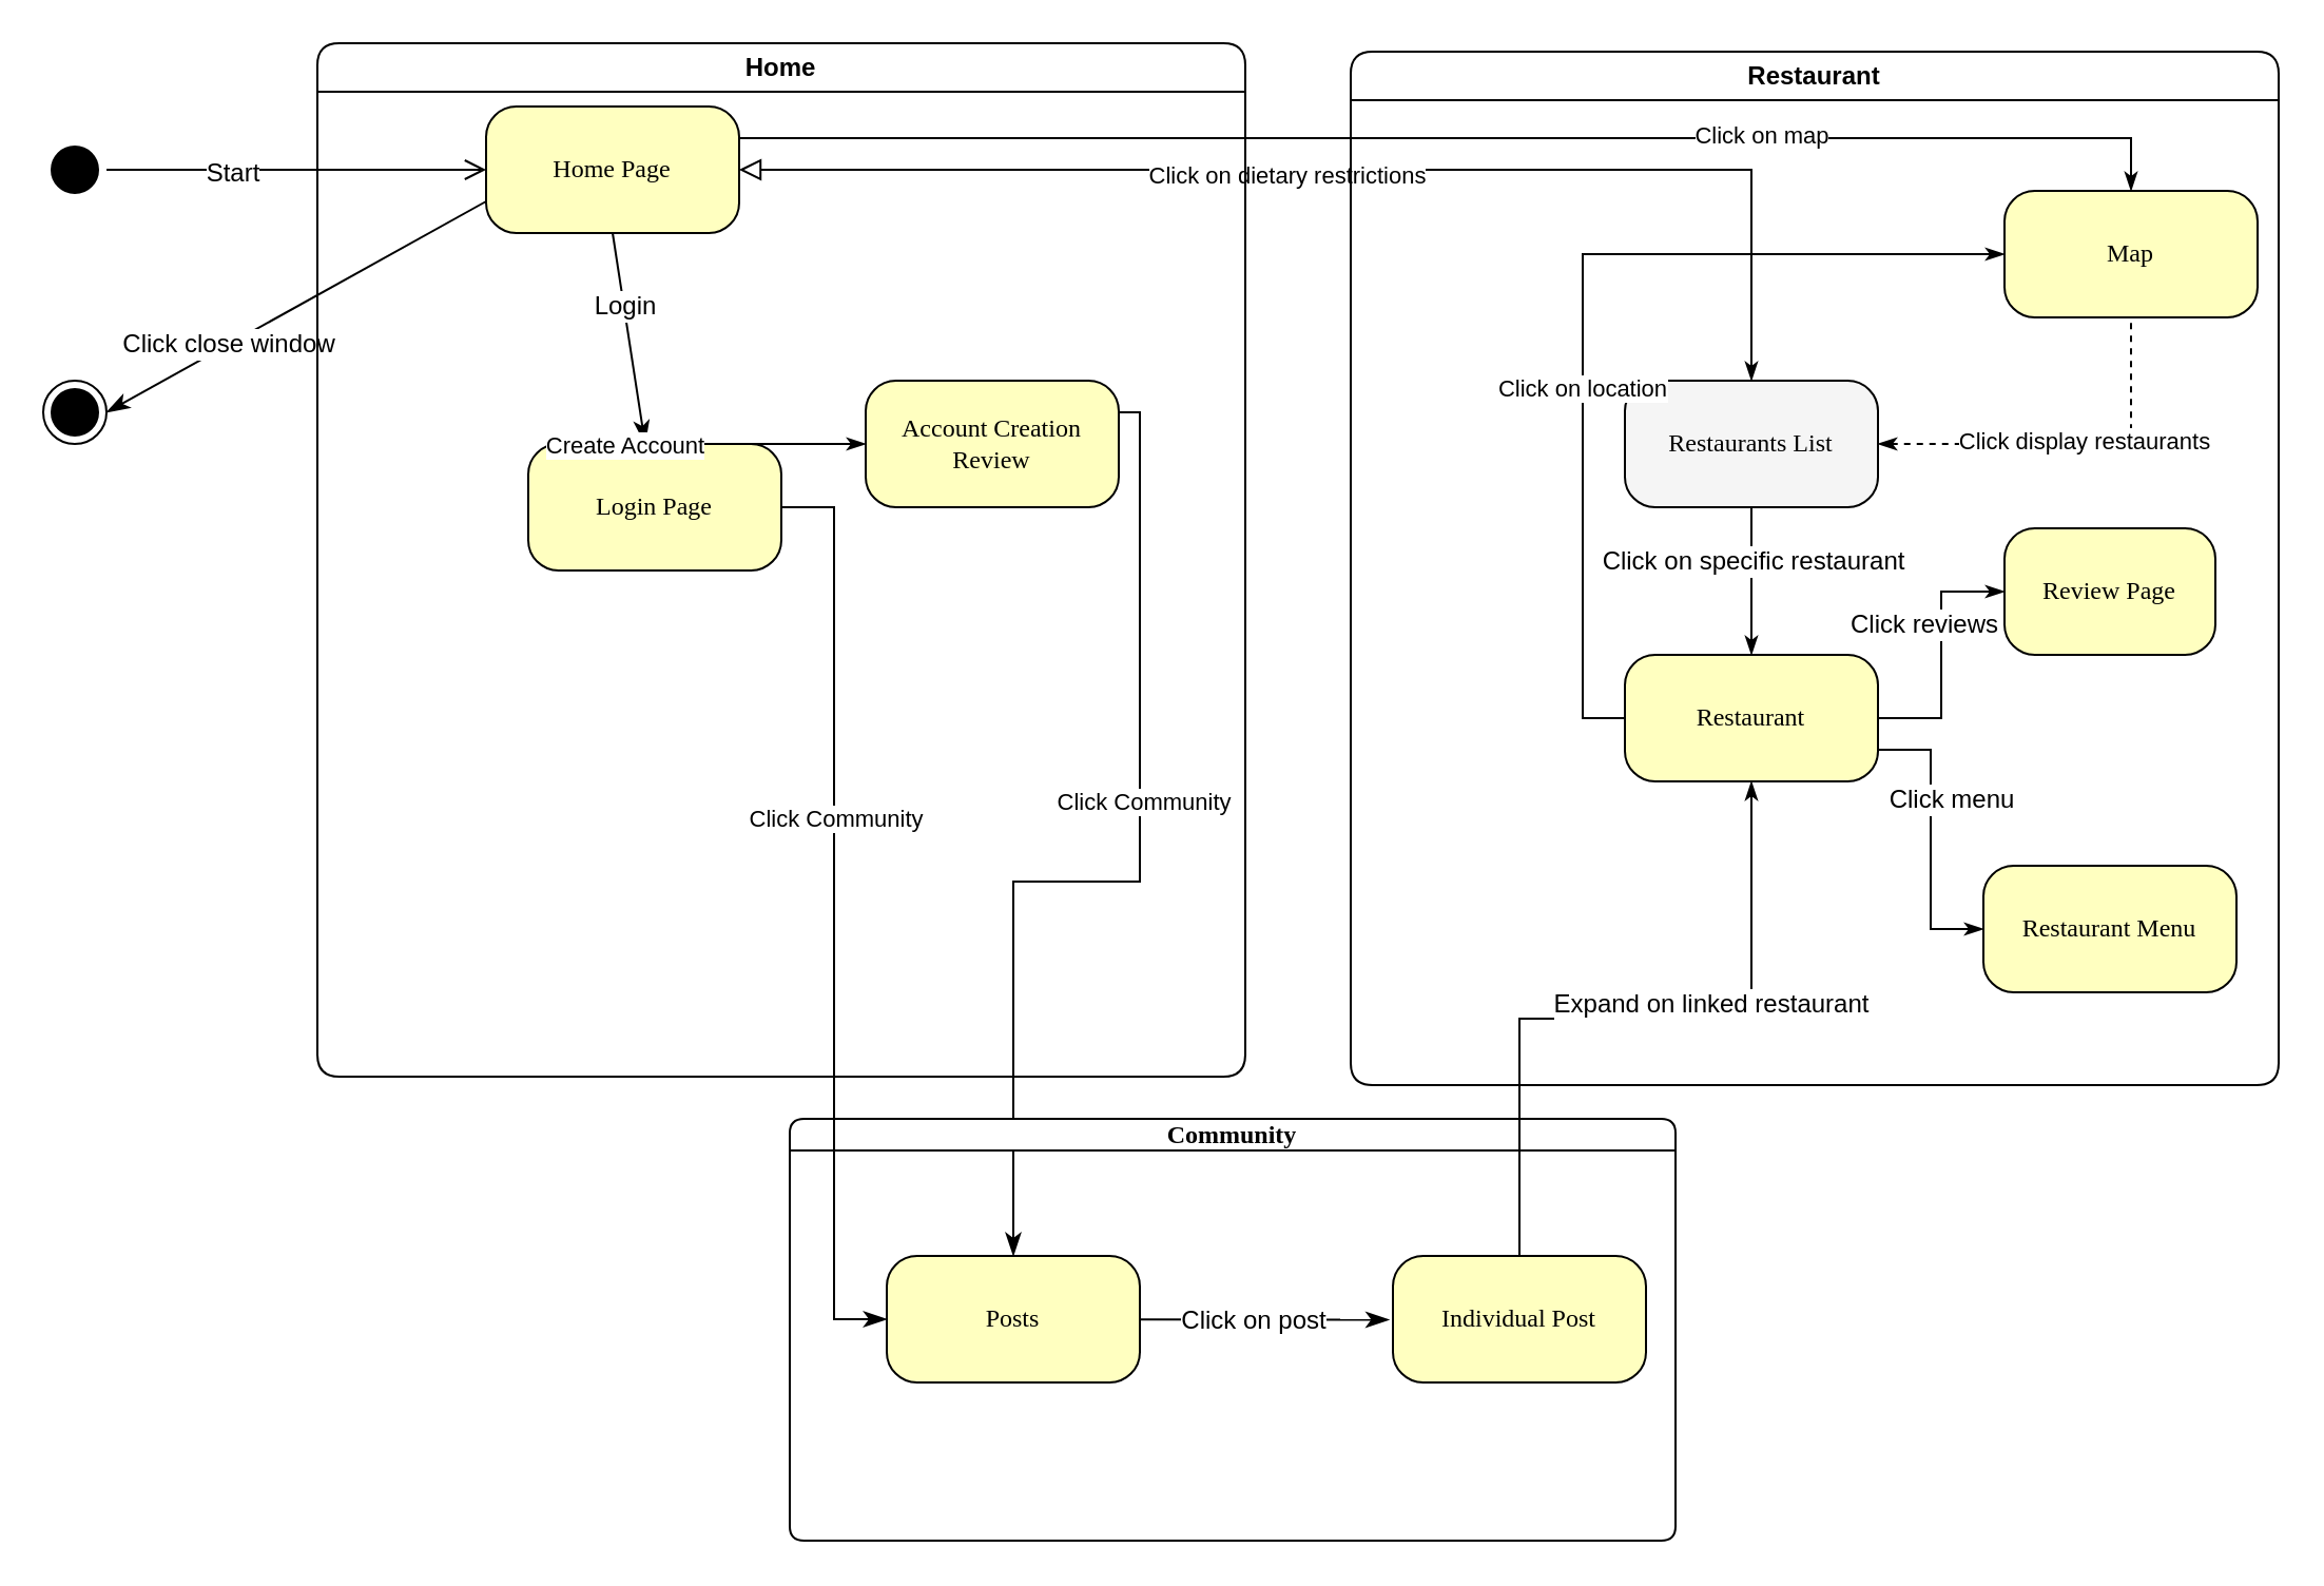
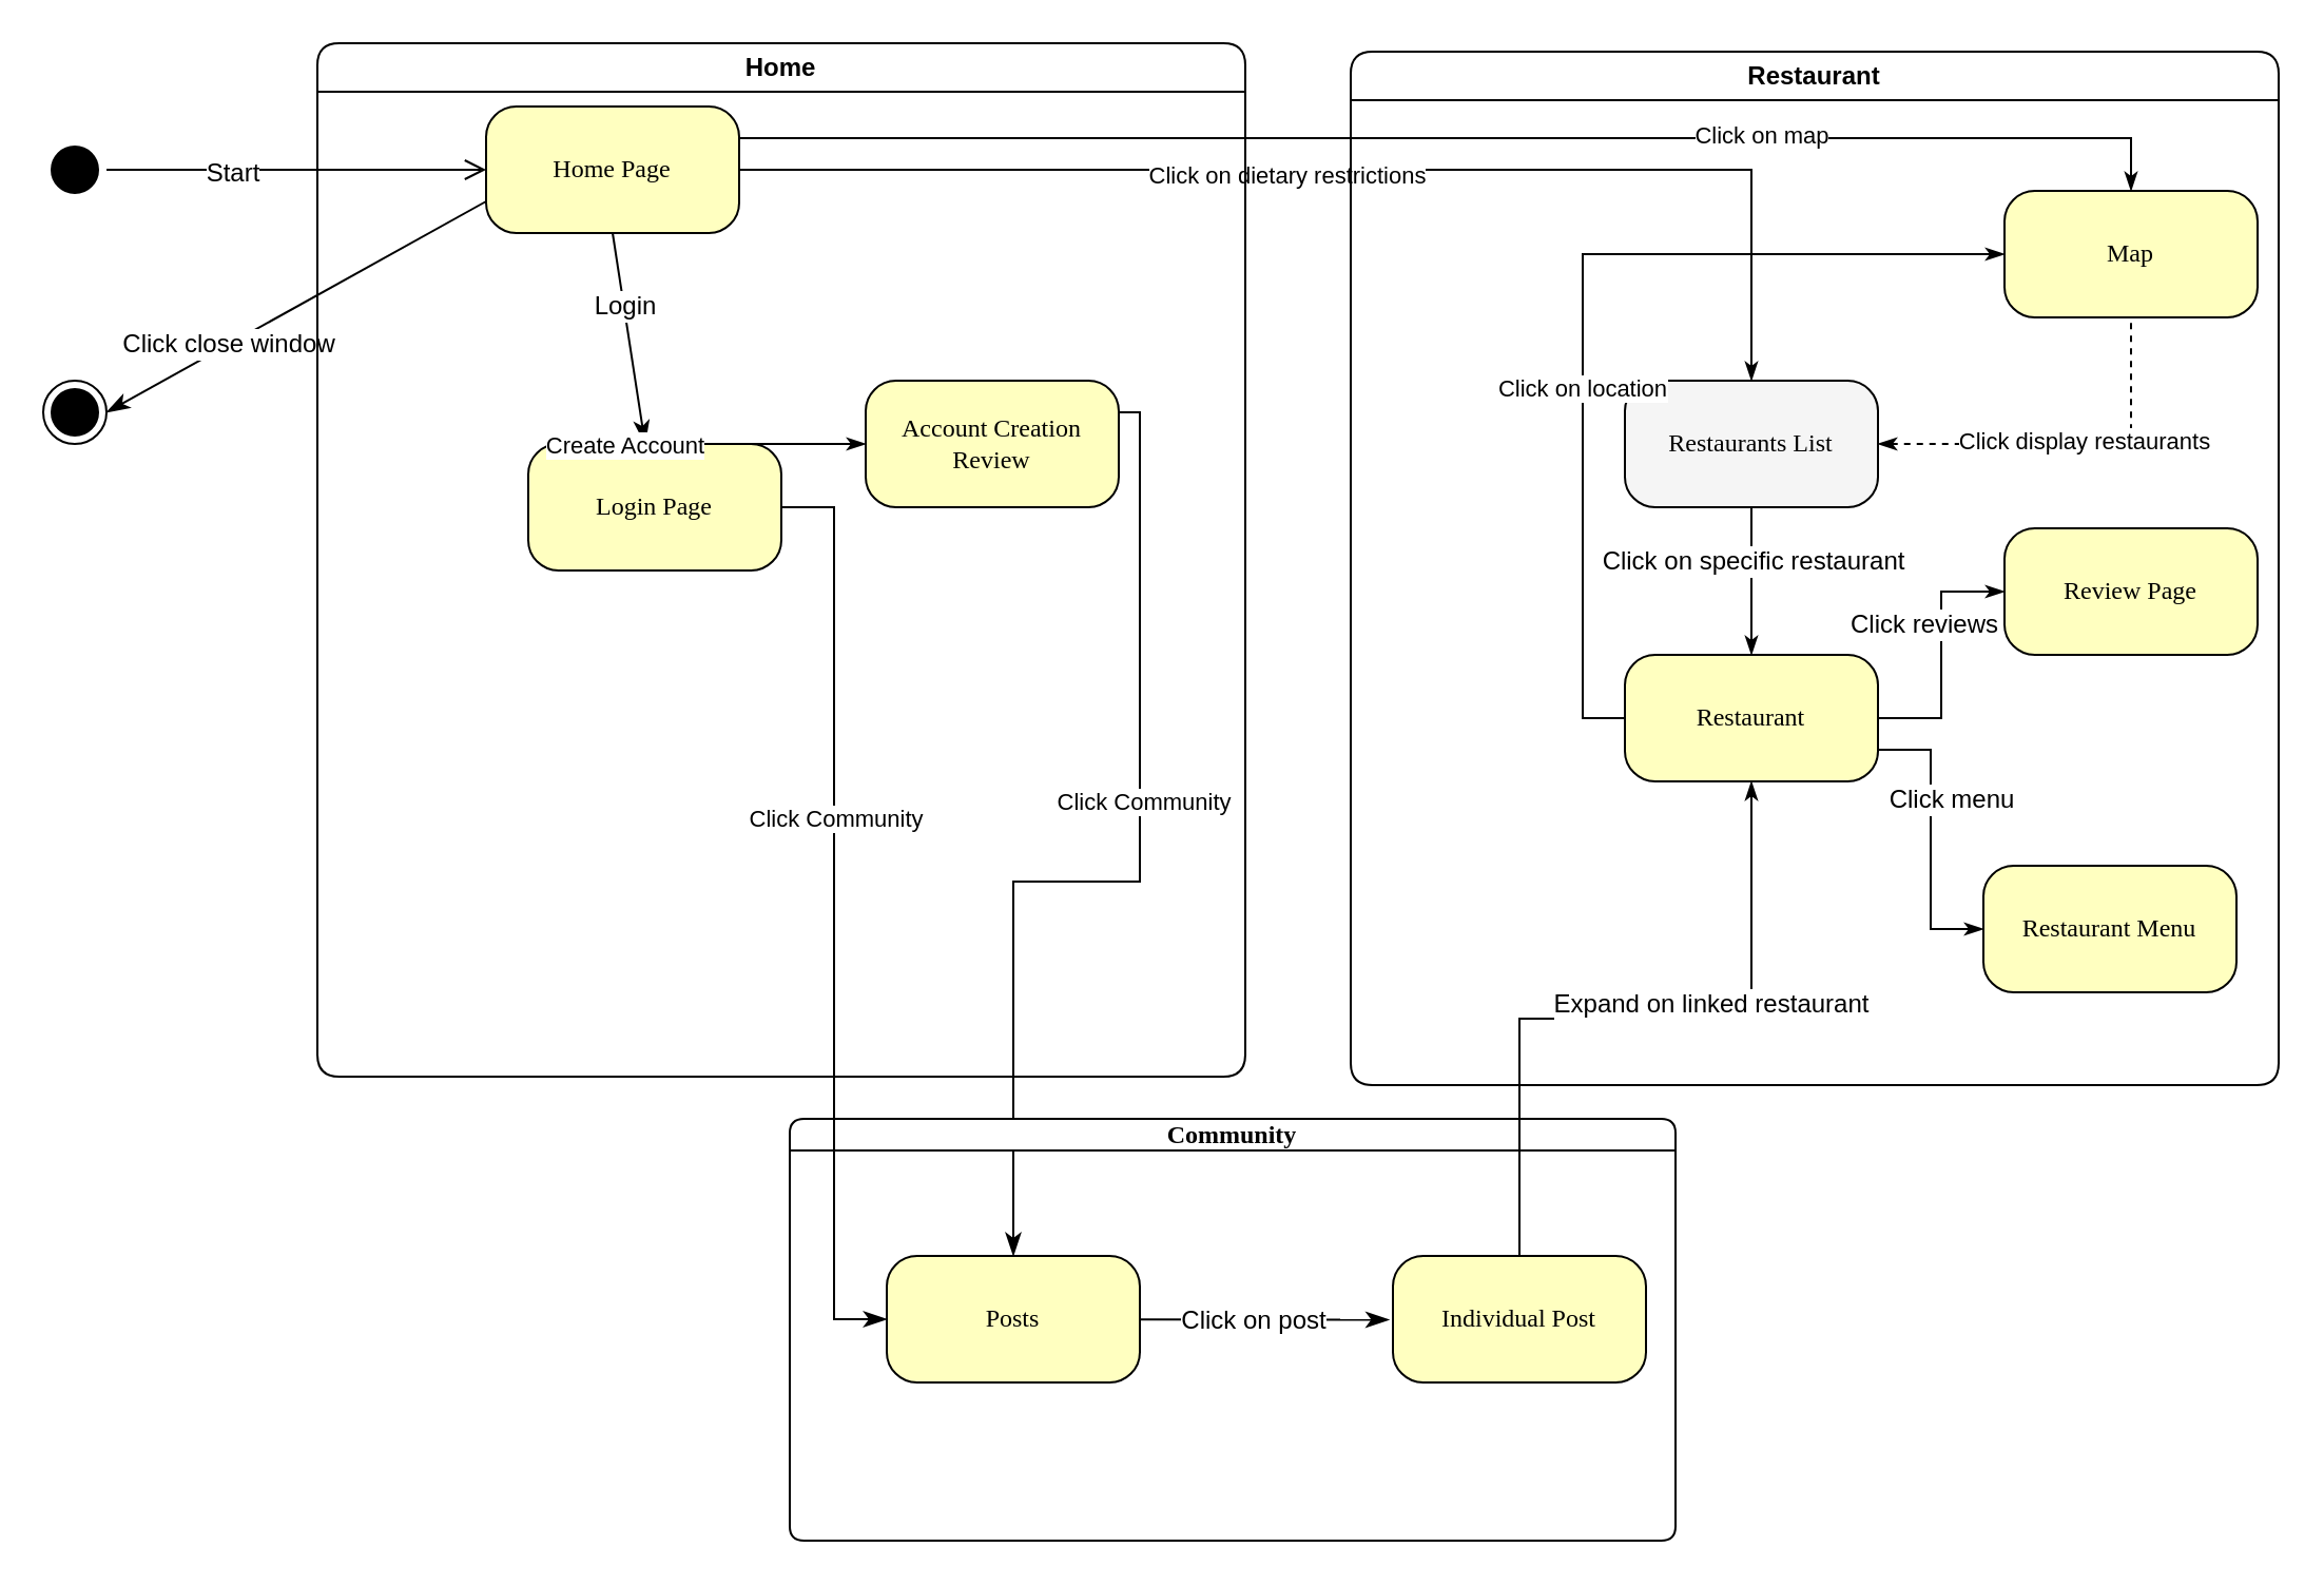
- <mxCell id="12" value="" style="edgeStyle=orthogonalEdgeStyle;exitX=0.5;exitY=0;entryX=1;entryY=0.5;labelBackgroundColor=none;endArrow=block;endSize=8;strokeColor=#000000;fontFamily=Verdana;fontSize=12;align=left;startArrow=classicThin;startFill=1;endFill=0;html=1;rounded=0;exitDx=0;exitDy=0;" parent="1" source="35" target="45" edge="1"><mxGeometry relative="1" as="geometry"><Array as="points"><mxPoint x="830" y="80" /></Array></mxGeometry></mxCell>
+ <mxCell id="12" value="" style="edgeStyle=orthogonalEdgeStyle;exitX=0.5;exitY=0;entryX=1;entryY=0.5;labelBackgroundColor=none;endArrow=none;endSize=8;strokeColor=#000000;fontFamily=Verdana;fontSize=12;align=left;startArrow=classicThin;startFill=1;endFill=0;html=1;rounded=0;exitDx=0;exitDy=0;" parent="1" source="35" target="45" edge="1"><mxGeometry relative="1" as="geometry"><Array as="points"><mxPoint x="830" y="80" /></Array></mxGeometry></mxCell>
- <mxCell id="28" value="Review Page" style="rounded=1;whiteSpace=wrap;html=1;arcSize=24;fillColor=#ffffc0;strokeColor=#000000;shadow=0;comic=0;labelBackgroundColor=none;fontFamily=Verdana;fontSize=12;fontColor=#000000;align=center;" parent="27" vertex="1"><mxGeometry x="310" y="226" width="100" height="60" as="geometry" /></mxCell>
+ <mxCell id="28" value="Review Page" style="rounded=1;whiteSpace=wrap;html=1;arcSize=24;fillColor=#ffffc0;strokeColor=#000000;shadow=0;comic=0;labelBackgroundColor=none;fontFamily=Verdana;fontSize=12;fontColor=#000000;align=center;" parent="27" vertex="1"><mxGeometry x="310" y="226" width="120" height="60" as="geometry" /></mxCell>
